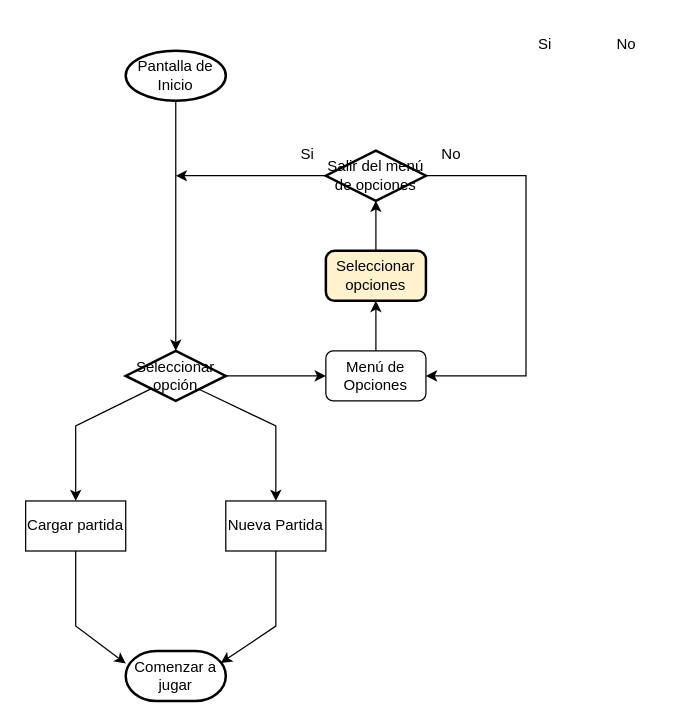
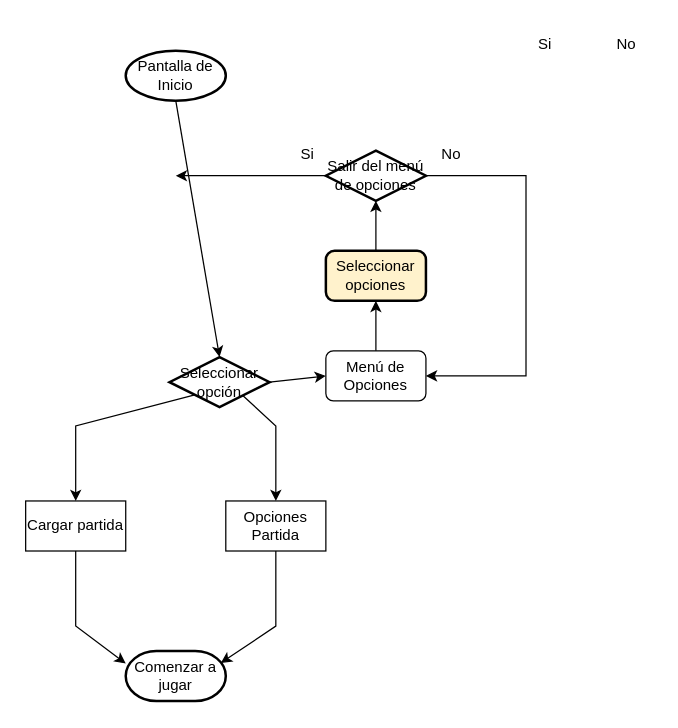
- <mxCell id="3" value="&lt;div&gt;Seleccionar opción&lt;/div&gt;" style="strokeWidth=2;html=1;shape=mxgraph.flowchart.decision;whiteSpace=wrap;" parent="1" vertex="1"><mxGeometry x="100" y="280" width="80" height="40" as="geometry" /></mxCell>
+ <mxCell id="3" value="&lt;div&gt;Seleccionar opción&lt;/div&gt;" style="strokeWidth=2;html=1;shape=mxgraph.flowchart.decision;whiteSpace=wrap;" parent="1" vertex="1"><mxGeometry x="135" y="285" width="80" height="40" as="geometry" /></mxCell>
- <mxCell id="4" value="Nueva Partida" style="rounded=0;whiteSpace=wrap;html=1;" parent="1" vertex="1"><mxGeometry x="180" y="400" width="80" height="40" as="geometry" /></mxCell>
+ <mxCell id="4" value="Opciones Partida" style="rounded=0;whiteSpace=wrap;html=1;" parent="1" vertex="1"><mxGeometry x="180" y="400" width="80" height="40" as="geometry" /></mxCell>
